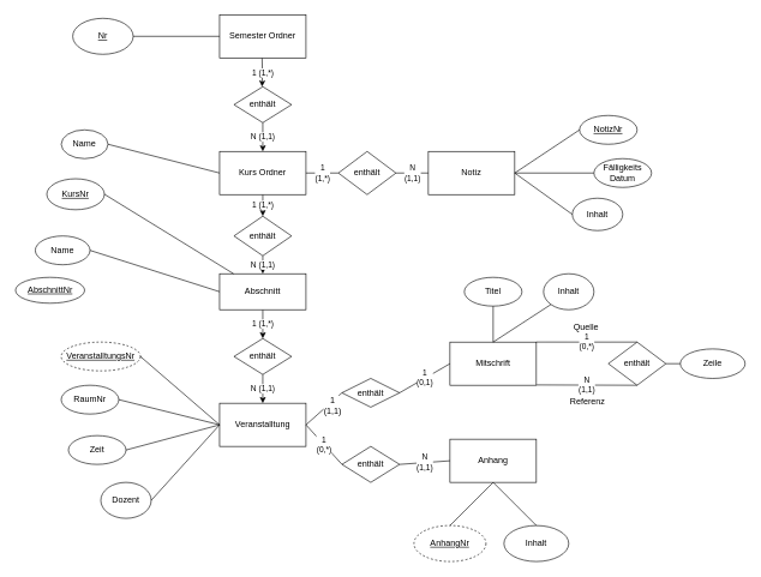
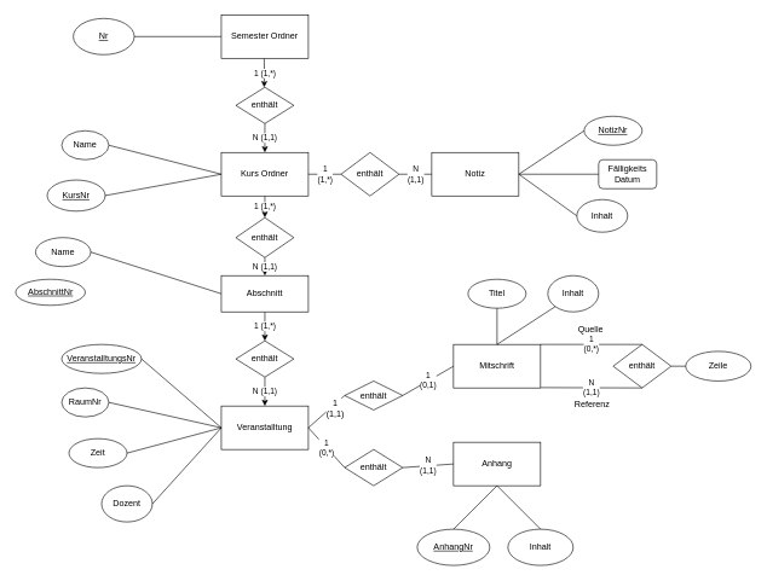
- <mxCell id="49" value="Fälligkeits Datum" style="ellipse;whiteSpace=wrap;html=1;" parent="1" vertex="1"><mxGeometry x="824" y="220" width="80" height="40" as="geometry" /></mxCell>
+ <mxCell id="49" value="Fälligkeits Datum" style="whiteSpace=wrap;html=1;rounded=1;" parent="1" vertex="1"><mxGeometry x="824" y="220" width="80" height="40" as="geometry" /></mxCell>
- <mxCell id="31" value="" style="endArrow=none;html=1;exitX=1;exitY=0.5;exitDx=0;exitDy=0;" parent="1" source="30" target="9" edge="1"><mxGeometry width="50" height="50" relative="1" as="geometry"><mxPoint x="193.5" y="290" as="sourcePoint" /><mxPoint x="243.5" y="240" as="targetPoint" /></mxGeometry></mxCell>
+ <mxCell id="31" value="" style="endArrow=none;html=1;exitX=1;exitY=0.5;exitDx=0;exitDy=0;entryX=0;entryY=0.5;entryDx=0;entryDy=0;" parent="1" source="30" target="5" edge="1"><mxGeometry width="50" height="50" relative="1" as="geometry"><mxPoint x="193.5" y="290" as="sourcePoint" /><mxPoint x="243.5" y="240" as="targetPoint" /></mxGeometry></mxCell>
- <mxCell id="24" value="&lt;u&gt;VeranstalltungsNr&lt;/u&gt;" style="ellipse;whiteSpace=wrap;html=1;dashed=1;" parent="1" vertex="1"><mxGeometry x="84" y="475" width="110" height="40" as="geometry" /></mxCell>
+ <mxCell id="24" value="&lt;u&gt;VeranstalltungsNr&lt;/u&gt;" style="ellipse;whiteSpace=wrap;html=1;" parent="1" vertex="1"><mxGeometry x="84" y="475" width="110" height="40" as="geometry" /></mxCell>
- <mxCell id="18" value="RaumNr" style="ellipse;whiteSpace=wrap;html=1;" parent="1" vertex="1"><mxGeometry x="84" y="535" width="80" height="40" as="geometry" /></mxCell>
+ <mxCell id="18" value="RaumNr" style="ellipse;whiteSpace=wrap;html=1;" parent="1" vertex="1"><mxGeometry x="84" y="535" width="65" height="40" as="geometry" /></mxCell>
- <mxCell id="41" value="&lt;u&gt;AnhangNr&lt;/u&gt;" style="ellipse;whiteSpace=wrap;html=1;dashed=1;" parent="1" vertex="1"><mxGeometry x="574" y="730" width="100" height="50" as="geometry" /></mxCell>
+ <mxCell id="41" value="&lt;u&gt;AnhangNr&lt;/u&gt;" style="ellipse;whiteSpace=wrap;html=1;" parent="1" vertex="1"><mxGeometry x="574" y="730" width="100" height="50" as="geometry" /></mxCell>
